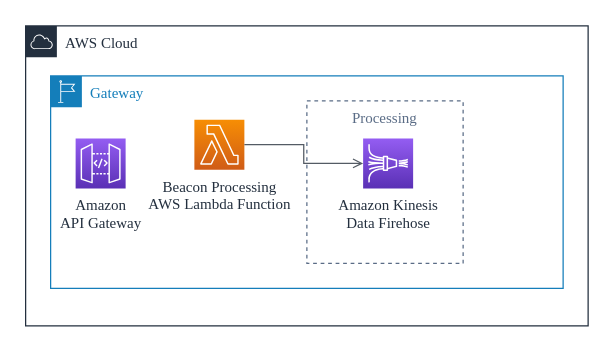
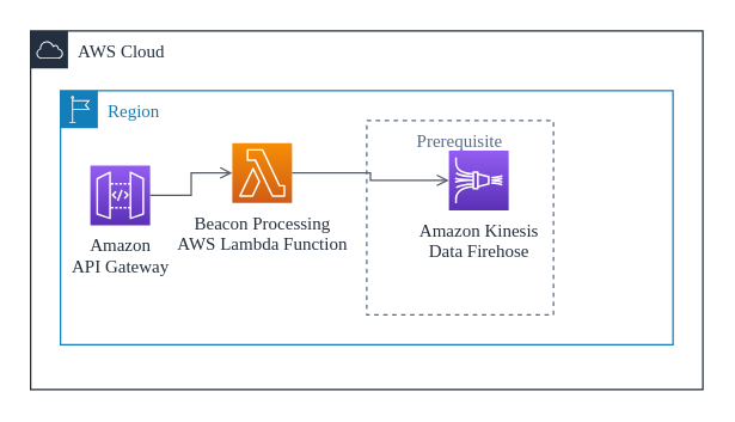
- <mxCell id="3" value="Gateway" style="points=[[0,0],[0.25,0],[0.5,0],[0.75,0],[1,0],[1,0.25],[1,0.5],[1,0.75],[1,1],[0.75,1],[0.5,1],[0.25,1],[0,1],[0,0.75],[0,0.5],[0,0.25]];outlineConnect=0;gradientColor=none;html=1;whiteSpace=wrap;fontSize=12;fontStyle=0;shape=mxgraph.aws4.group;grIcon=mxgraph.aws4.group_region;strokeColor=#147EBA;fillColor=none;verticalAlign=top;align=left;spacingLeft=30;fontColor=#147EBA;dashed=0;fontFamily=calibri;" vertex="1" parent="1"><mxGeometry x="40" y="60" width="410" height="170" as="geometry" /></mxCell>
+ <mxCell id="3" value="Region" style="points=[[0,0],[0.25,0],[0.5,0],[0.75,0],[1,0],[1,0.25],[1,0.5],[1,0.75],[1,1],[0.75,1],[0.5,1],[0.25,1],[0,1],[0,0.75],[0,0.5],[0,0.25]];outlineConnect=0;gradientColor=none;html=1;whiteSpace=wrap;fontSize=12;fontStyle=0;shape=mxgraph.aws4.group;grIcon=mxgraph.aws4.group_region;strokeColor=#147EBA;fillColor=none;verticalAlign=top;align=left;spacingLeft=30;fontColor=#147EBA;dashed=0;fontFamily=calibri;" vertex="1" parent="1"><mxGeometry x="40" y="60" width="410" height="170" as="geometry" /></mxCell>
- <mxCell id="9" value="Processing" style="fillColor=none;strokeColor=#5A6C86;dashed=1;verticalAlign=top;fontStyle=0;fontColor=#5A6C86;fontFamily=calibri;" vertex="1" parent="1"><mxGeometry x="245" y="80" width="125" height="130" as="geometry" /></mxCell>
+ <mxCell id="9" value="Prerequisite" style="fillColor=none;strokeColor=#5A6C86;dashed=1;verticalAlign=top;fontStyle=0;fontColor=#5A6C86;fontFamily=calibri;" vertex="1" parent="1"><mxGeometry x="245" y="80" width="125" height="130" as="geometry" /></mxCell>
+ <mxCell id="6" value="" style="edgeStyle=orthogonalEdgeStyle;html=1;endArrow=open;elbow=vertical;startArrow=none;endFill=0;strokeColor=#545B64;rounded=0;" edge="1" parent="1" source="5" target="4"><mxGeometry width="100" relative="1" as="geometry"><mxPoint x="20" y="280" as="sourcePoint" /><mxPoint x="120" y="280" as="targetPoint" /></mxGeometry></mxCell>
- <mxCell id="8" value="&lt;div&gt;&lt;font face=&quot;calibri&quot;&gt;Amazon Kinesis&lt;/font&gt;&lt;/div&gt;&lt;div&gt;&lt;font face=&quot;calibri&quot;&gt;Data Firehose&lt;br&gt;&lt;/font&gt;&lt;/div&gt;" style="outlineConnect=0;fontColor=#232F3E;gradientColor=#945DF2;gradientDirection=north;fillColor=#5A30B5;strokeColor=#ffffff;dashed=0;verticalLabelPosition=bottom;verticalAlign=top;align=center;html=1;fontSize=12;fontStyle=0;aspect=fixed;shape=mxgraph.aws4.resourceIcon;resIcon=mxgraph.aws4.kinesis_data_firehose;" vertex="1" parent="1"><mxGeometry x="290" y="110" width="40" height="40" as="geometry" /></mxCell>
+ <mxCell id="8" value="&lt;div&gt;&lt;font face=&quot;calibri&quot;&gt;Amazon Kinesis&lt;/font&gt;&lt;/div&gt;&lt;div&gt;&lt;font face=&quot;calibri&quot;&gt;Data Firehose&lt;br&gt;&lt;/font&gt;&lt;/div&gt;" style="outlineConnect=0;fontColor=#232F3E;gradientColor=#945DF2;gradientDirection=north;fillColor=#5A30B5;strokeColor=#ffffff;dashed=0;verticalLabelPosition=bottom;verticalAlign=top;align=center;html=1;fontSize=12;fontStyle=0;aspect=fixed;shape=mxgraph.aws4.resourceIcon;resIcon=mxgraph.aws4.kinesis_data_firehose;" vertex="1" parent="1"><mxGeometry x="300" y="100" width="40" height="40" as="geometry" /></mxCell>
